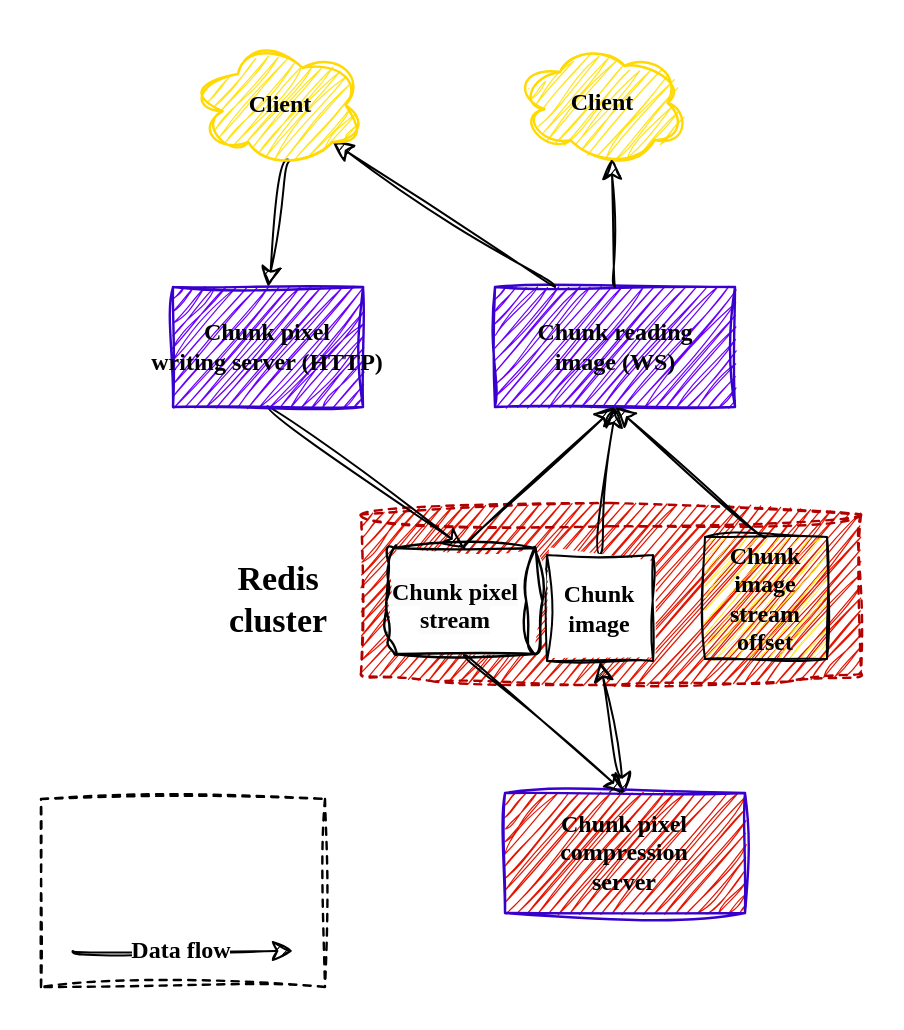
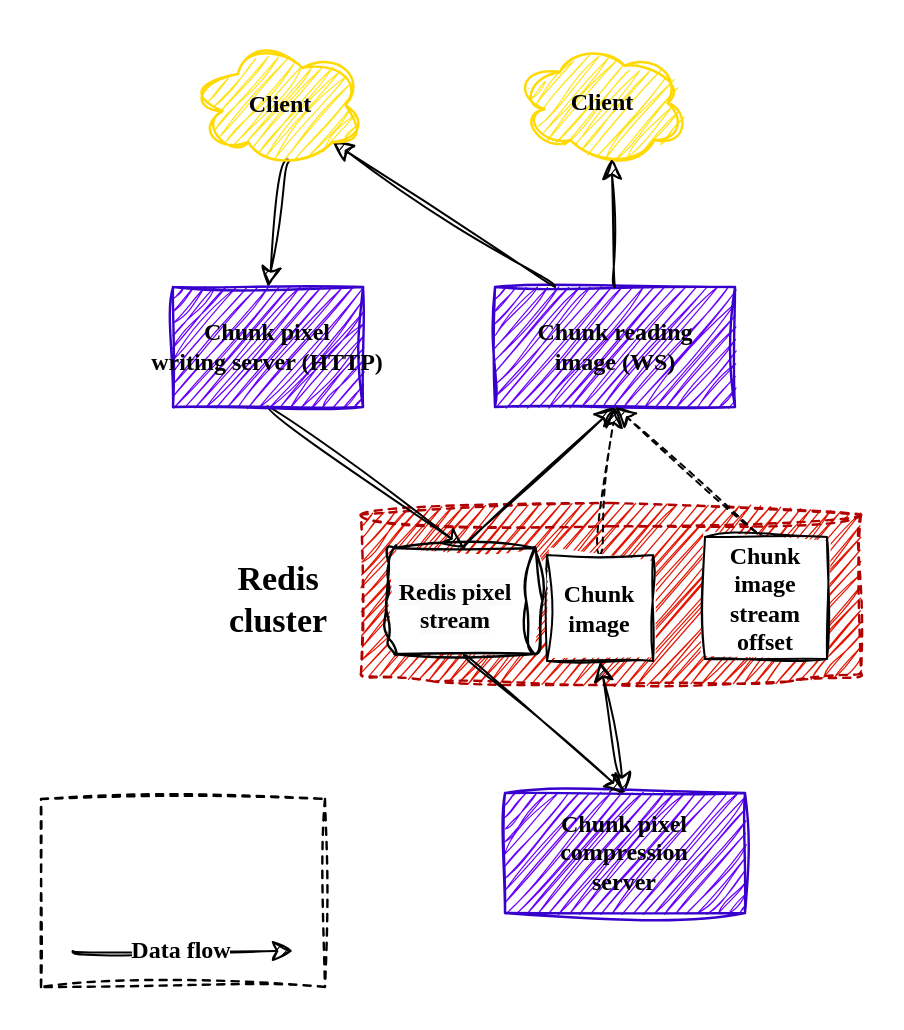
- <mxCell id="17" style="edgeStyle=none;curved=1;rounded=0;sketch=1;hachureGap=4;jiggle=2;curveFitting=1;orthogonalLoop=1;jettySize=auto;html=1;exitX=0.5;exitY=0;exitDx=0;exitDy=0;fontFamily=Architects Daughter;fontSource=https%3A%2F%2Ffonts.googleapis.com%2Fcss%3Ffamily%3DArchitects%2BDaughter;fontSize=12;startSize=8;endSize=8;entryX=0.5;entryY=1;entryDx=0;entryDy=0;" edge="1" parent="1" source="18" target="5"><mxGeometry relative="1" as="geometry"><mxPoint x="340" y="215" as="targetPoint" /></mxGeometry></mxCell>
+ <mxCell id="17" style="edgeStyle=none;curved=1;rounded=0;sketch=1;hachureGap=4;jiggle=2;curveFitting=1;orthogonalLoop=1;jettySize=auto;html=1;exitX=0.5;exitY=0;exitDx=0;exitDy=0;fontFamily=Architects Daughter;fontSource=https%3A%2F%2Ffonts.googleapis.com%2Fcss%3Ffamily%3DArchitects%2BDaughter;fontSize=12;startSize=8;endSize=8;entryX=0.5;entryY=1;entryDx=0;entryDy=0;dashed=1;" edge="1" parent="1" source="18" target="5"><mxGeometry relative="1" as="geometry"><mxPoint x="340" y="215" as="targetPoint" /></mxGeometry></mxCell>
- <mxCell id="15" style="edgeStyle=none;curved=1;rounded=0;sketch=1;hachureGap=4;jiggle=2;curveFitting=1;orthogonalLoop=1;jettySize=auto;html=1;exitX=0.5;exitY=0;exitDx=0;exitDy=0;entryX=0.5;entryY=1;entryDx=0;entryDy=0;fontFamily=Architects Daughter;fontSource=https%3A%2F%2Ffonts.googleapis.com%2Fcss%3Ffamily%3DArchitects%2BDaughter;fontSize=12;startSize=8;endSize=8;" edge="1" parent="1" source="16" target="5"><mxGeometry relative="1" as="geometry" /></mxCell>
+ <mxCell id="15" style="edgeStyle=none;curved=1;rounded=0;sketch=1;hachureGap=4;jiggle=2;curveFitting=1;orthogonalLoop=1;jettySize=auto;html=1;exitX=0.5;exitY=0;exitDx=0;exitDy=0;entryX=0.5;entryY=1;entryDx=0;entryDy=0;fontFamily=Architects Daughter;fontSource=https%3A%2F%2Ffonts.googleapis.com%2Fcss%3Ffamily%3DArchitects%2BDaughter;fontSize=12;startSize=8;endSize=8;dashed=1;" edge="1" parent="1" source="16" target="5"><mxGeometry relative="1" as="geometry" /></mxCell>
- <mxCell id="18" value="Chunk image&lt;div&gt;stream offset&lt;/div&gt;" style="whiteSpace=wrap;html=1;aspect=fixed;sketch=1;hachureGap=4;jiggle=2;curveFitting=1;fontFamily=Architects Daughter;fontSource=https%3A%2F%2Ffonts.googleapis.com%2Fcss%3Ffamily%3DArchitects%2BDaughter;fontStyle=1;fillColor=#ffe41a;" vertex="1" parent="1"><mxGeometry x="352" y="268" width="61" height="61" as="geometry" /></mxCell>
+ <mxCell id="18" value="Chunk image&lt;div&gt;stream offset&lt;/div&gt;" style="whiteSpace=wrap;html=1;aspect=fixed;sketch=1;hachureGap=4;jiggle=2;curveFitting=1;fontFamily=Architects Daughter;fontSource=https%3A%2F%2Ffonts.googleapis.com%2Fcss%3Ffamily%3DArchitects%2BDaughter;fontStyle=1" vertex="1" parent="1"><mxGeometry x="352" y="268" width="61" height="61" as="geometry" /></mxCell>
- <mxCell id="21" value="&lt;span style=&quot;color: rgb(0, 0, 0); font-family: &amp;quot;Architects Daughter&amp;quot;; font-size: 12px; font-style: normal; font-variant-ligatures: normal; font-variant-caps: normal; font-weight: 700; letter-spacing: normal; orphans: 2; text-indent: 0px; text-transform: none; widows: 2; word-spacing: 0px; -webkit-text-stroke-width: 0px; white-space: normal; background-color: rgb(251, 251, 251); text-decoration-thickness: initial; text-decoration-style: initial; text-decoration-color: initial; float: none; display: inline !important;&quot;&gt;Chunk pixel&lt;/span&gt;&lt;div style=&quot;&quot;&gt;&lt;span style=&quot;color: rgb(0, 0, 0); font-family: &amp;quot;Architects Daughter&amp;quot;; font-size: 12px; font-style: normal; font-variant-ligatures: normal; font-variant-caps: normal; font-weight: 700; letter-spacing: normal; orphans: 2; text-indent: 0px; text-transform: none; widows: 2; word-spacing: 0px; -webkit-text-stroke-width: 0px; white-space: normal; background-color: rgb(251, 251, 251); text-decoration-thickness: initial; text-decoration-style: initial; text-decoration-color: initial; float: none; display: inline !important;&quot;&gt;stream&lt;/span&gt;&lt;/div&gt;" style="text;whiteSpace=wrap;html=1;fontFamily=Architects Daughter;fontSource=https%3A%2F%2Ffonts.googleapis.com%2Fcss%3Ffamily%3DArchitects%2BDaughter;align=center;" vertex="1" parent="1"><mxGeometry x="191.68" y="281.65" width="71.32" height="28" as="geometry" /></mxCell>
+ <mxCell id="21" value="&lt;span style=&quot;color: rgb(0, 0, 0); font-family: &amp;quot;Architects Daughter&amp;quot;; font-size: 12px; font-style: normal; font-variant-ligatures: normal; font-variant-caps: normal; font-weight: 700; letter-spacing: normal; orphans: 2; text-indent: 0px; text-transform: none; widows: 2; word-spacing: 0px; -webkit-text-stroke-width: 0px; white-space: normal; background-color: rgb(251, 251, 251); text-decoration-thickness: initial; text-decoration-style: initial; text-decoration-color: initial; float: none; display: inline !important;&quot;&gt;Redis pixel&lt;/span&gt;&lt;div style=&quot;&quot;&gt;&lt;span style=&quot;color: rgb(0, 0, 0); font-family: &amp;quot;Architects Daughter&amp;quot;; font-size: 12px; font-style: normal; font-variant-ligatures: normal; font-variant-caps: normal; font-weight: 700; letter-spacing: normal; orphans: 2; text-indent: 0px; text-transform: none; widows: 2; word-spacing: 0px; -webkit-text-stroke-width: 0px; white-space: normal; background-color: rgb(251, 251, 251); text-decoration-thickness: initial; text-decoration-style: initial; text-decoration-color: initial; float: none; display: inline !important;&quot;&gt;stream&lt;/span&gt;&lt;/div&gt;" style="text;whiteSpace=wrap;html=1;fontFamily=Architects Daughter;fontSource=https%3A%2F%2Ffonts.googleapis.com%2Fcss%3Ffamily%3DArchitects%2BDaughter;align=center;" vertex="1" parent="1"><mxGeometry x="191.68" y="281.65" width="71.32" height="28" as="geometry" /></mxCell>
- <mxCell id="9" value="Chunk pixel compression&lt;div&gt;server&lt;/div&gt;" style="rounded=0;whiteSpace=wrap;html=1;sketch=1;hachureGap=4;jiggle=2;curveFitting=1;fontFamily=Architects Daughter;fontSource=https%3A%2F%2Ffonts.googleapis.com%2Fcss%3Ffamily%3DArchitects%2BDaughter;fillColor=#e51400;strokeColor=#3700CC;align=center;verticalAlign=middle;fontSize=12;fontColor=#000000;fontStyle=1;strokeWidth=1.2;" parent="1" vertex="1"><mxGeometry x="252" y="396" width="120" height="60" as="geometry" /></mxCell>
+ <mxCell id="9" value="Chunk pixel compression&lt;div&gt;server&lt;/div&gt;" style="rounded=0;whiteSpace=wrap;html=1;sketch=1;hachureGap=4;jiggle=2;curveFitting=1;fontFamily=Architects Daughter;fontSource=https%3A%2F%2Ffonts.googleapis.com%2Fcss%3Ffamily%3DArchitects%2BDaughter;fillColor=#6a00ff;strokeColor=#3700CC;align=center;verticalAlign=middle;fontSize=12;fontColor=#000000;fontStyle=1;strokeWidth=1.2;" parent="1" vertex="1"><mxGeometry x="252" y="396" width="120" height="60" as="geometry" /></mxCell>
